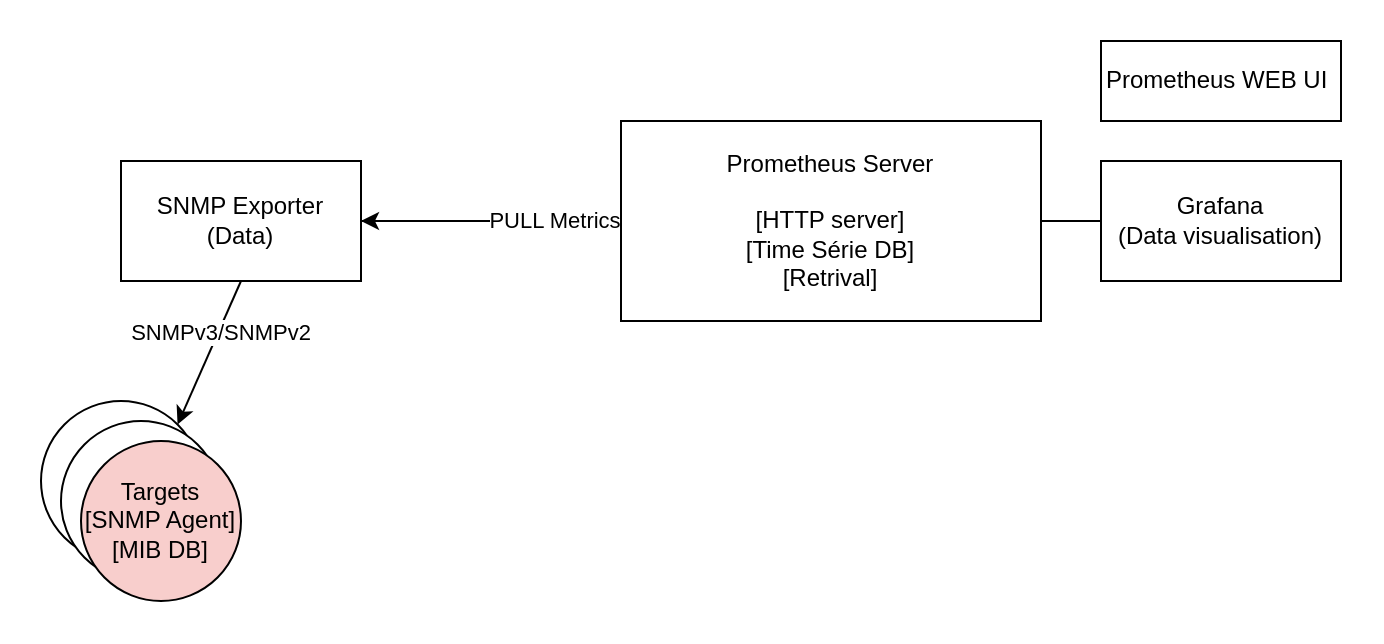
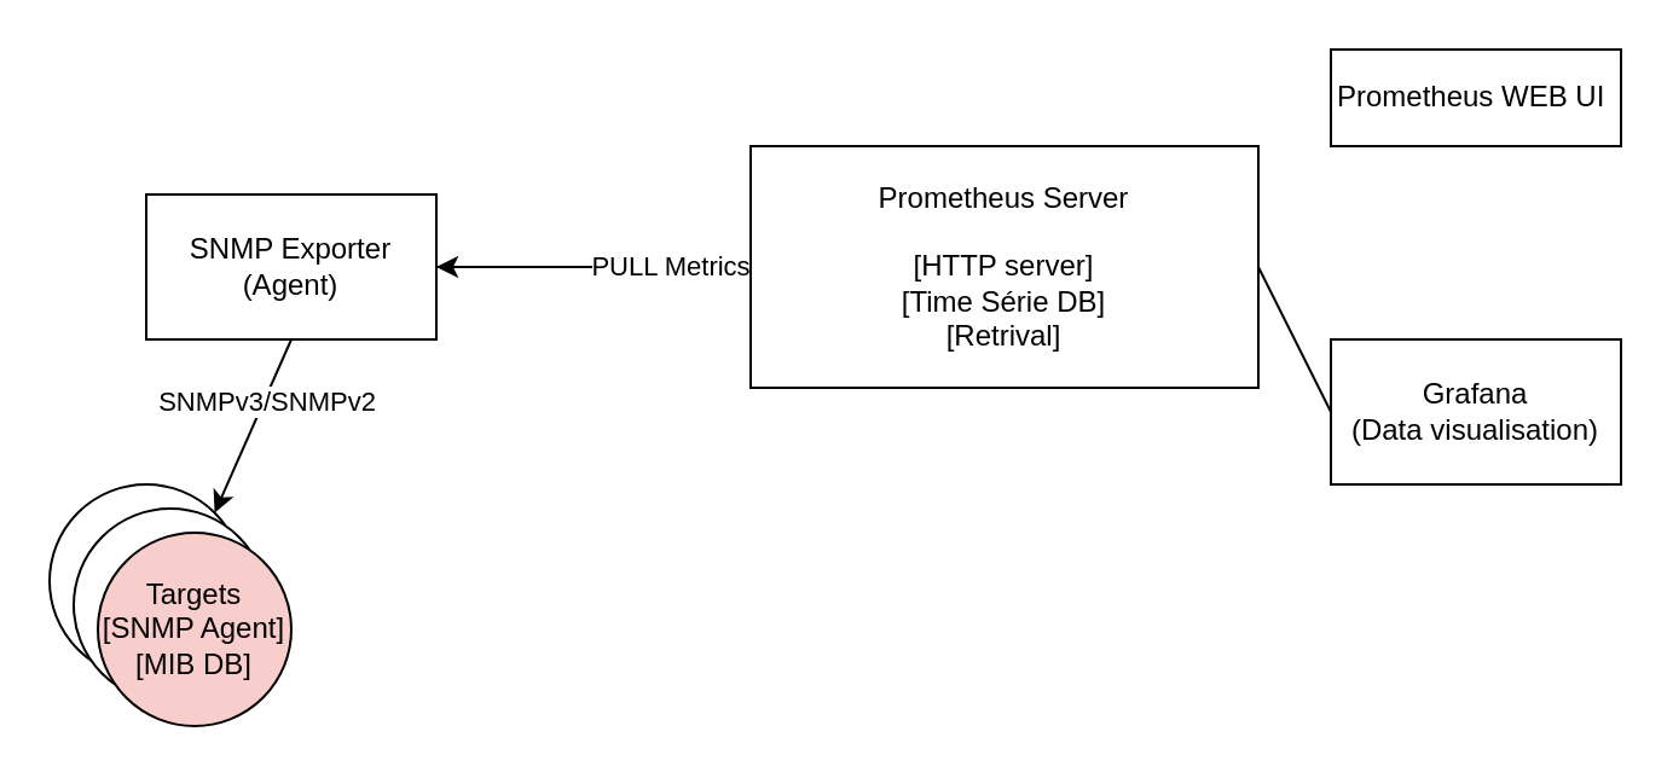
- <mxCell id="2" value="SNMP Exporter (Data)" style="rounded=0;whiteSpace=wrap;html=1;" vertex="1" parent="1"><mxGeometry x="60" y="80" width="120" height="60" as="geometry" /></mxCell>
+ <mxCell id="2" value="SNMP Exporter (Agent)" style="rounded=0;whiteSpace=wrap;html=1;" vertex="1" parent="1"><mxGeometry x="60" y="80" width="120" height="60" as="geometry" /></mxCell>
- <mxCell id="7" value="Grafana&lt;br&gt;(Data visualisation)" style="rounded=0;whiteSpace=wrap;html=1;" vertex="1" parent="1"><mxGeometry x="550" y="80" width="120" height="60" as="geometry" /></mxCell>
+ <mxCell id="7" value="Grafana&lt;br&gt;(Data visualisation)" style="rounded=0;whiteSpace=wrap;html=1;" vertex="1" parent="1"><mxGeometry x="550" y="140" width="120" height="60" as="geometry" /></mxCell>
